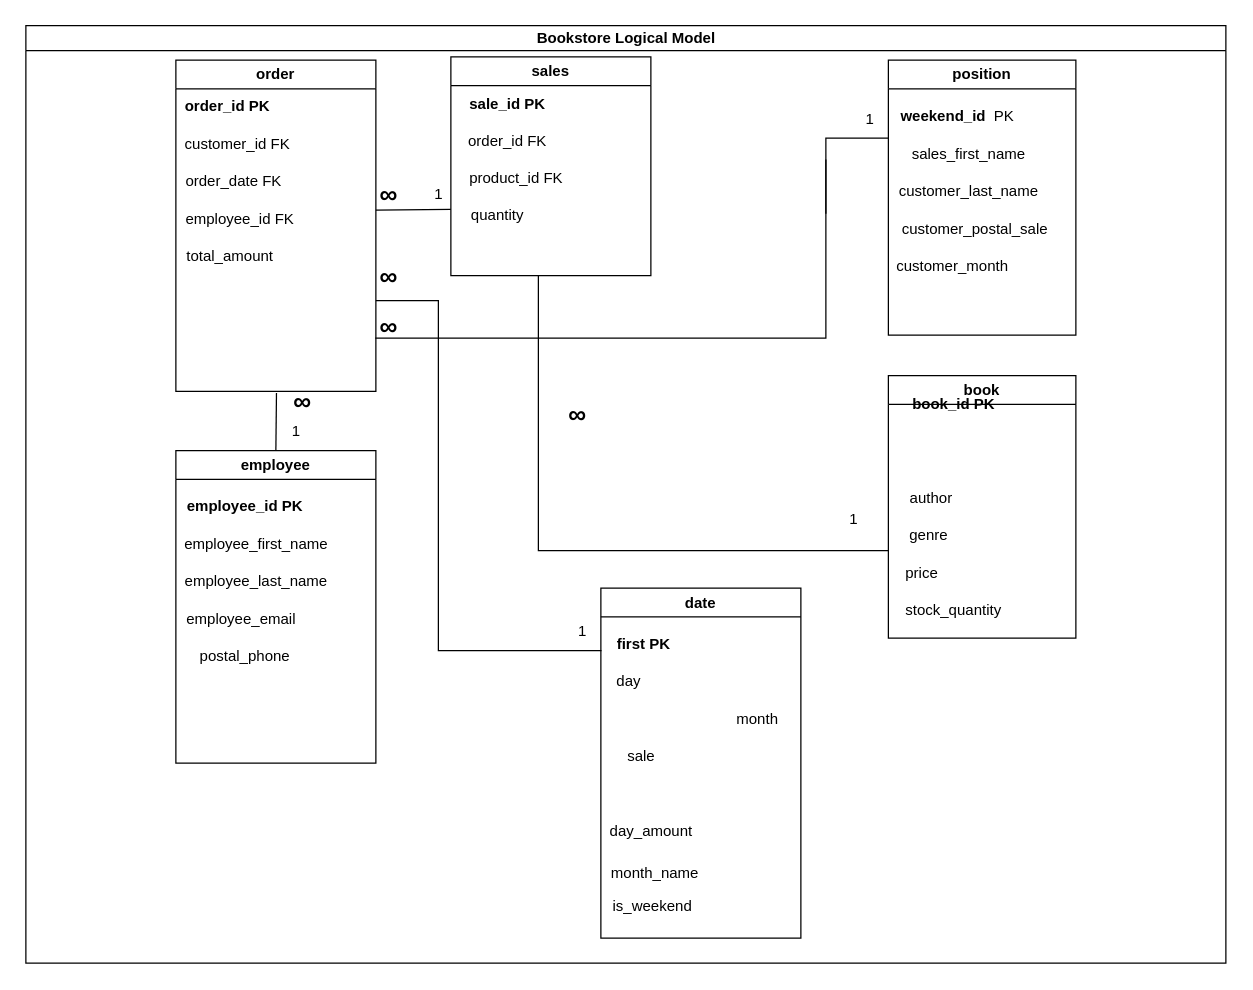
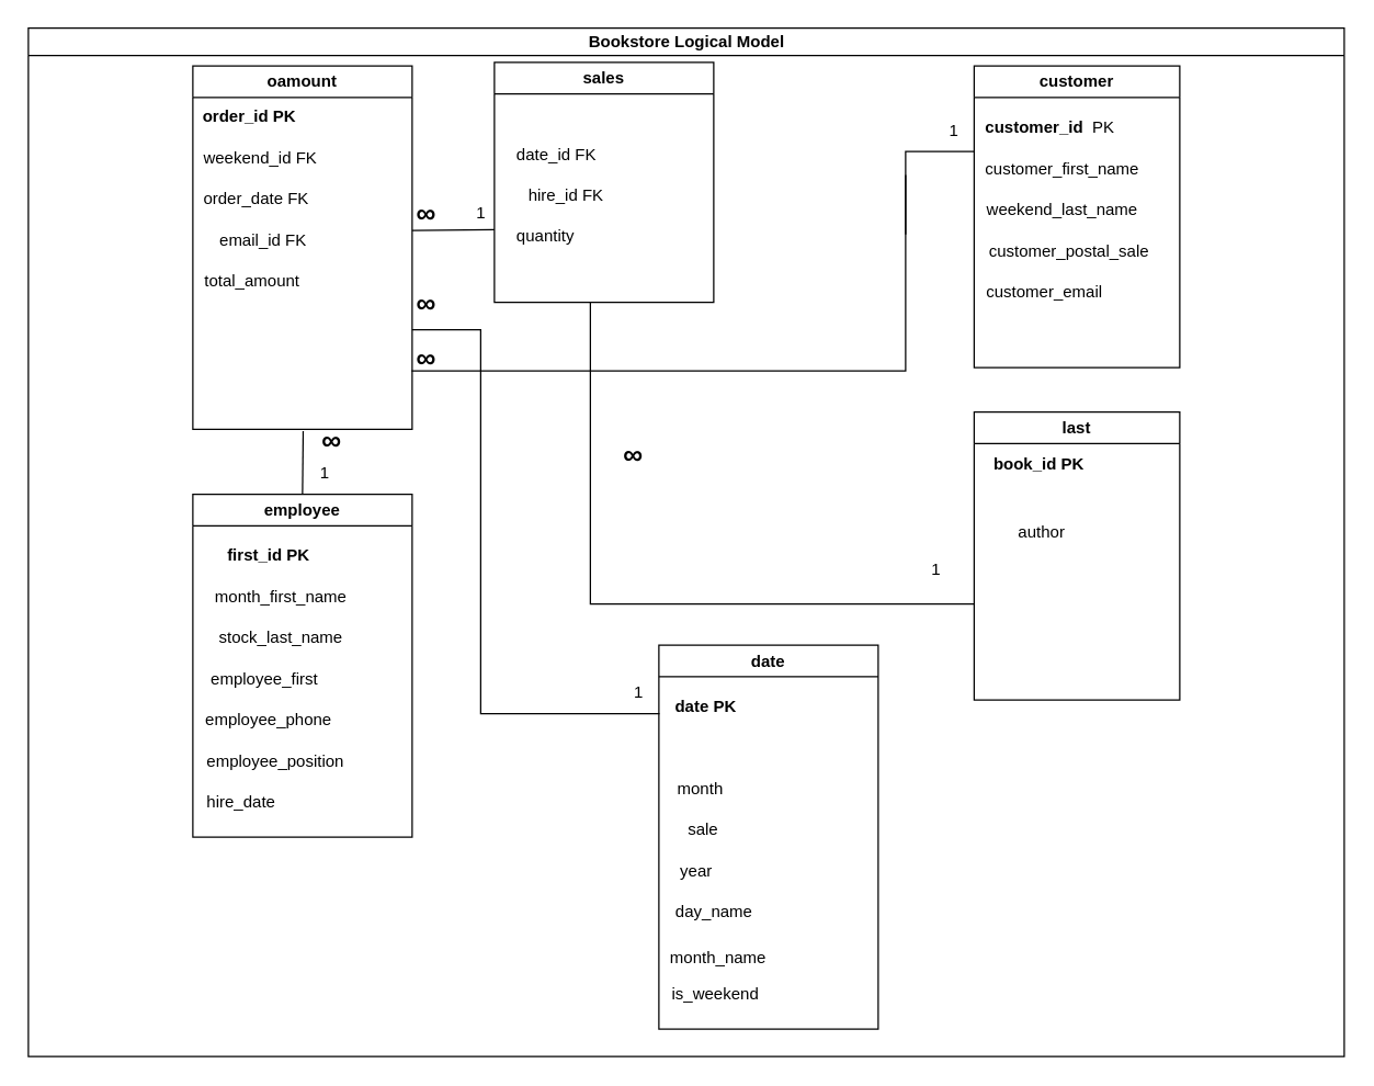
- <mxCell id="28" value="o&lt;span style=&quot;background-color: initial;&quot;&gt;rder&lt;/span&gt;" style="swimlane;whiteSpace=wrap;html=1;" vertex="1" parent="2"><mxGeometry x="120" y="27.5" width="160" height="265" as="geometry" /></mxCell>
+ <mxCell id="28" value="o&lt;span style=&quot;background-color: initial;&quot;&gt;amount&lt;/span&gt;" style="swimlane;whiteSpace=wrap;html=1;" vertex="1" parent="2"><mxGeometry x="120" y="27.5" width="160" height="265" as="geometry" /></mxCell>
- <mxCell id="3" value="position" style="swimlane;whiteSpace=wrap;html=1;" parent="2" vertex="1"><mxGeometry x="690" y="27.5" width="150" height="220" as="geometry" /></mxCell>
+ <mxCell id="3" value="customer" style="swimlane;whiteSpace=wrap;html=1;" parent="2" vertex="1"><mxGeometry x="690" y="27.5" width="150" height="220" as="geometry" /></mxCell>
- <mxCell id="12" value="&lt;b&gt;sale_id PK&lt;/b&gt;" style="text;html=1;align=center;verticalAlign=middle;resizable=0;points=[];autosize=1;strokeColor=none;fillColor=none;" vertex="1" parent="9"><mxGeometry x="5" y="22.5" width="80" height="30" as="geometry" /></mxCell>
- <mxCell id="4" value="&lt;b&gt;weekend_id&amp;nbsp; &lt;/b&gt;PK" style="text;html=1;align=center;verticalAlign=middle;resizable=0;points=[];autosize=1;strokeColor=none;fillColor=none;" parent="3" vertex="1"><mxGeometry x="-5" y="30" width="120" height="30" as="geometry" /></mxCell>
+ <mxCell id="4" value="&lt;b&gt;customer_id&amp;nbsp; &lt;/b&gt;PK" style="text;html=1;align=center;verticalAlign=middle;resizable=0;points=[];autosize=1;strokeColor=none;fillColor=none;" parent="3" vertex="1"><mxGeometry x="-5" y="30" width="120" height="30" as="geometry" /></mxCell>
- <mxCell id="14" value="order_id FK" style="text;html=1;align=center;verticalAlign=middle;resizable=0;points=[];autosize=1;strokeColor=none;fillColor=none;" vertex="1" parent="9"><mxGeometry y="52.5" width="90" height="30" as="geometry" /></mxCell>
+ <mxCell id="14" value="date_id FK" style="text;html=1;align=center;verticalAlign=middle;resizable=0;points=[];autosize=1;strokeColor=none;fillColor=none;" vertex="1" parent="9"><mxGeometry y="52.5" width="90" height="30" as="geometry" /></mxCell>
- <mxCell id="29" value="customer_id FK" style="text;html=1;align=center;verticalAlign=middle;resizable=0;points=[];autosize=1;strokeColor=none;fillColor=none;" vertex="1" parent="28"><mxGeometry x="-6" y="52.5" width="110" height="30" as="geometry" /></mxCell>
+ <mxCell id="29" value="weekend_id FK" style="text;html=1;align=center;verticalAlign=middle;resizable=0;points=[];autosize=1;strokeColor=none;fillColor=none;" vertex="1" parent="28"><mxGeometry x="-6" y="52.5" width="110" height="30" as="geometry" /></mxCell>
- <mxCell id="5" value="sales_first_name" style="text;html=1;align=center;verticalAlign=middle;resizable=0;points=[];autosize=1;strokeColor=none;fillColor=none;" parent="3" vertex="1"><mxGeometry x="-6" y="60" width="140" height="30" as="geometry" /></mxCell>
+ <mxCell id="5" value="customer_first_name" style="text;html=1;align=center;verticalAlign=middle;resizable=0;points=[];autosize=1;strokeColor=none;fillColor=none;" parent="3" vertex="1"><mxGeometry x="-6" y="60" width="140" height="30" as="geometry" /></mxCell>
- <mxCell id="10" value="product_id FK" style="text;html=1;align=center;verticalAlign=middle;resizable=0;points=[];autosize=1;strokeColor=none;fillColor=none;" parent="9" vertex="1"><mxGeometry x="2" y="81.5" width="100" height="30" as="geometry" /></mxCell>
+ <mxCell id="10" value="hire_id FK" style="text;html=1;align=center;verticalAlign=middle;resizable=0;points=[];autosize=1;strokeColor=none;fillColor=none;" parent="9" vertex="1"><mxGeometry x="2" y="81.5" width="100" height="30" as="geometry" /></mxCell>
- <mxCell id="6" value="customer_last_name" style="text;html=1;align=center;verticalAlign=middle;resizable=0;points=[];autosize=1;strokeColor=none;fillColor=none;" parent="3" vertex="1"><mxGeometry x="-1" y="90" width="130" height="30" as="geometry" /></mxCell>
+ <mxCell id="6" value="weekend_last_name" style="text;html=1;align=center;verticalAlign=middle;resizable=0;points=[];autosize=1;strokeColor=none;fillColor=none;" parent="3" vertex="1"><mxGeometry x="-1" y="90" width="130" height="30" as="geometry" /></mxCell>
- <mxCell id="30" value="employee_id FK" style="text;html=1;align=center;verticalAlign=middle;resizable=0;points=[];autosize=1;strokeColor=none;fillColor=none;" vertex="1" parent="28"><mxGeometry x="-4" y="112.5" width="110" height="30" as="geometry" /></mxCell>
+ <mxCell id="30" value="email_id FK" style="text;html=1;align=center;verticalAlign=middle;resizable=0;points=[];autosize=1;strokeColor=none;fillColor=none;" vertex="1" parent="28"><mxGeometry x="-4" y="112.5" width="110" height="30" as="geometry" /></mxCell>
- <mxCell id="8" value="customer_month" style="text;html=1;align=center;verticalAlign=middle;resizable=0;points=[];autosize=1;strokeColor=none;fillColor=none;" vertex="1" parent="3"><mxGeometry x="-4" y="150" width="110" height="30" as="geometry" /></mxCell>
+ <mxCell id="8" value="customer_email" style="text;html=1;align=center;verticalAlign=middle;resizable=0;points=[];autosize=1;strokeColor=none;fillColor=none;" vertex="1" parent="3"><mxGeometry x="-4" y="150" width="110" height="30" as="geometry" /></mxCell>
- <mxCell id="20" value="book" style="swimlane;whiteSpace=wrap;html=1;" vertex="1" parent="2"><mxGeometry x="690" y="280" width="150" height="210" as="geometry" /></mxCell>
+ <mxCell id="20" value="last" style="swimlane;whiteSpace=wrap;html=1;" vertex="1" parent="2"><mxGeometry x="690" y="280" width="150" height="210" as="geometry" /></mxCell>
- <mxCell id="21" value="&lt;b&gt;book_id PK&lt;/b&gt;" style="text;html=1;align=center;verticalAlign=middle;resizable=0;points=[];autosize=1;strokeColor=none;fillColor=none;" vertex="1" parent="20"><mxGeometry x="7" y="7.5" width="90" height="30" as="geometry" /></mxCell>
+ <mxCell id="21" value="&lt;b&gt;book_id PK&lt;/b&gt;" style="text;html=1;align=center;verticalAlign=middle;resizable=0;points=[];autosize=1;strokeColor=none;fillColor=none;" vertex="1" parent="20"><mxGeometry x="2" y="22.5" width="90" height="30" as="geometry" /></mxCell>
- <mxCell id="22" value="author" style="text;html=1;align=center;verticalAlign=middle;resizable=0;points=[];autosize=1;strokeColor=none;fillColor=none;" vertex="1" parent="20"><mxGeometry x="4" y="82.5" width="60" height="30" as="geometry" /></mxCell>
+ <mxCell id="22" value="author" style="text;html=1;align=center;verticalAlign=middle;resizable=0;points=[];autosize=1;strokeColor=none;fillColor=none;" vertex="1" parent="20"><mxGeometry x="19" y="72.5" width="60" height="30" as="geometry" /></mxCell>
- <mxCell id="35" value="&lt;b&gt;employee_id PK&lt;/b&gt;" style="text;html=1;align=center;verticalAlign=middle;resizable=0;points=[];autosize=1;strokeColor=none;fillColor=none;" vertex="1" parent="34"><mxGeometry x="-5" y="30" width="120" height="30" as="geometry" /></mxCell>
+ <mxCell id="35" value="&lt;b&gt;first_id PK&lt;/b&gt;" style="text;html=1;align=center;verticalAlign=middle;resizable=0;points=[];autosize=1;strokeColor=none;fillColor=none;" vertex="1" parent="34"><mxGeometry x="-5" y="30" width="120" height="30" as="geometry" /></mxCell>
- <mxCell id="23" value="genre" style="text;html=1;align=center;verticalAlign=middle;resizable=0;points=[];autosize=1;strokeColor=none;fillColor=none;" vertex="1" parent="20"><mxGeometry x="7" y="112.5" width="50" height="30" as="geometry" /></mxCell>
- <mxCell id="36" value="employee_first_name" style="text;html=1;align=center;verticalAlign=middle;resizable=0;points=[];autosize=1;strokeColor=none;fillColor=none;" vertex="1" parent="34"><mxGeometry x="-6" y="60" width="140" height="30" as="geometry" /></mxCell>
+ <mxCell id="36" value="month_first_name" style="text;html=1;align=center;verticalAlign=middle;resizable=0;points=[];autosize=1;strokeColor=none;fillColor=none;" vertex="1" parent="34"><mxGeometry x="-6" y="60" width="140" height="30" as="geometry" /></mxCell>
- <mxCell id="24" value="price" style="text;html=1;align=left;verticalAlign=middle;resizable=0;points=[];autosize=1;strokeColor=none;fillColor=none;" vertex="1" parent="20"><mxGeometry x="12" y="142.5" width="50" height="30" as="geometry" /></mxCell>
- <mxCell id="37" value="employee_last_name" style="text;html=1;align=center;verticalAlign=middle;resizable=0;points=[];autosize=1;strokeColor=none;fillColor=none;" vertex="1" parent="34"><mxGeometry x="-6" y="90" width="140" height="30" as="geometry" /></mxCell>
+ <mxCell id="37" value="stock_last_name" style="text;html=1;align=center;verticalAlign=middle;resizable=0;points=[];autosize=1;strokeColor=none;fillColor=none;" vertex="1" parent="34"><mxGeometry x="-6" y="90" width="140" height="30" as="geometry" /></mxCell>
- <mxCell id="25" value="stock_quantity" style="text;html=1;align=left;verticalAlign=middle;resizable=0;points=[];autosize=1;strokeColor=none;fillColor=none;" vertex="1" parent="20"><mxGeometry x="12" y="172.5" width="100" height="30" as="geometry" /></mxCell>
- <mxCell id="39" value="employee_email" style="text;html=1;align=center;verticalAlign=middle;resizable=0;points=[];autosize=1;strokeColor=none;fillColor=none;" vertex="1" parent="34"><mxGeometry x="-3" y="120" width="110" height="30" as="geometry" /></mxCell>
+ <mxCell id="39" value="employee_first" style="text;html=1;align=center;verticalAlign=middle;resizable=0;points=[];autosize=1;strokeColor=none;fillColor=none;" vertex="1" parent="34"><mxGeometry x="-3" y="120" width="110" height="30" as="geometry" /></mxCell>
- <mxCell id="43" value="&lt;b&gt;first PK&lt;/b&gt;" style="text;html=1;align=center;verticalAlign=middle;resizable=0;points=[];autosize=1;strokeColor=none;fillColor=none;" vertex="1" parent="42"><mxGeometry x="-1" y="30" width="70" height="30" as="geometry" /></mxCell>
+ <mxCell id="43" value="&lt;b&gt;date PK&lt;/b&gt;" style="text;html=1;align=center;verticalAlign=middle;resizable=0;points=[];autosize=1;strokeColor=none;fillColor=none;" vertex="1" parent="42"><mxGeometry x="-1" y="30" width="70" height="30" as="geometry" /></mxCell>
- <mxCell id="40" value="postal_phone" style="text;html=1;align=center;verticalAlign=middle;resizable=0;points=[];autosize=1;strokeColor=none;fillColor=none;" vertex="1" parent="34"><mxGeometry x="-5" y="150" width="120" height="30" as="geometry" /></mxCell>
+ <mxCell id="40" value="employee_phone" style="text;html=1;align=center;verticalAlign=middle;resizable=0;points=[];autosize=1;strokeColor=none;fillColor=none;" vertex="1" parent="34"><mxGeometry x="-5" y="150" width="120" height="30" as="geometry" /></mxCell>
- <mxCell id="44" value="day" style="text;html=1;align=center;verticalAlign=middle;resizable=0;points=[];autosize=1;strokeColor=none;fillColor=none;" vertex="1" parent="42"><mxGeometry x="2" y="60" width="40" height="30" as="geometry" /></mxCell>
+ <mxCell id="38" value="employee_position" style="text;html=1;align=center;verticalAlign=middle;resizable=0;points=[];autosize=1;strokeColor=none;fillColor=none;" vertex="1" parent="34"><mxGeometry y="180" width="120" height="30" as="geometry" /></mxCell>
- <mxCell id="45" value="month" style="text;html=1;align=center;verticalAlign=middle;resizable=0;points=[];autosize=1;strokeColor=none;fillColor=none;" vertex="1" parent="42"><mxGeometry x="95" y="90" width="60" height="30" as="geometry" /></mxCell>
+ <mxCell id="45" value="month" style="text;html=1;align=center;verticalAlign=middle;resizable=0;points=[];autosize=1;strokeColor=none;fillColor=none;" vertex="1" parent="42"><mxGeometry y="90" width="60" height="30" as="geometry" /></mxCell>
+ <mxCell id="41" value="hire_date" style="text;html=1;align=center;verticalAlign=middle;resizable=0;points=[];autosize=1;strokeColor=none;fillColor=none;" vertex="1" parent="34"><mxGeometry y="210" width="70" height="30" as="geometry" /></mxCell>
+ <mxCell id="48" value="year" style="text;html=1;align=center;verticalAlign=middle;resizable=0;points=[];autosize=1;strokeColor=none;fillColor=none;" vertex="1" parent="42"><mxGeometry x="2" y="150" width="50" height="30" as="geometry" /></mxCell>
- <mxCell id="46" value="day_amount" style="text;html=1;align=center;verticalAlign=middle;resizable=0;points=[];autosize=1;strokeColor=none;fillColor=none;" vertex="1" parent="42"><mxGeometry y="180" width="80" height="30" as="geometry" /></mxCell>
+ <mxCell id="46" value="day_name" style="text;html=1;align=center;verticalAlign=middle;resizable=0;points=[];autosize=1;strokeColor=none;fillColor=none;" vertex="1" parent="42"><mxGeometry y="180" width="80" height="30" as="geometry" /></mxCell>
